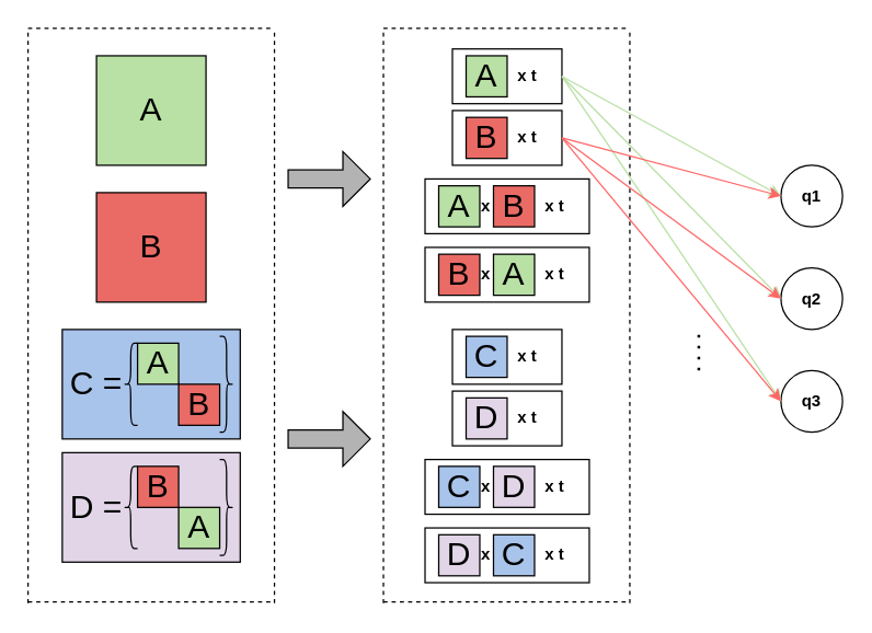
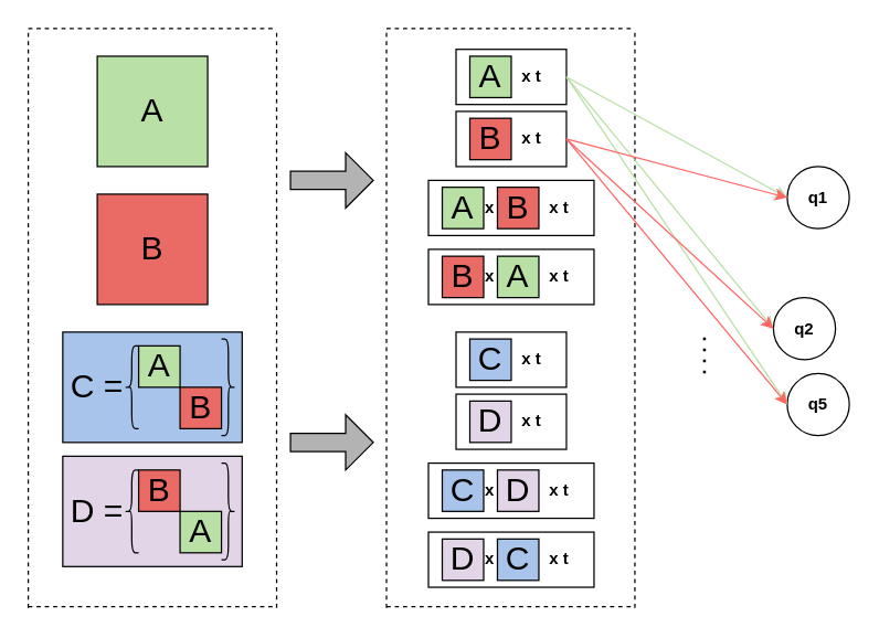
- <mxCell id="43" value="&lt;b&gt;q2&lt;/b&gt;" style="ellipse;whiteSpace=wrap;html=1;aspect=fixed;" vertex="1" parent="1"><mxGeometry x="570" y="195" width="45" height="45" as="geometry" /></mxCell>
+ <mxCell id="43" value="&lt;b&gt;q2&lt;/b&gt;" style="ellipse;whiteSpace=wrap;html=1;aspect=fixed;" vertex="1" parent="1"><mxGeometry x="560" y="215" width="45" height="45" as="geometry" /></mxCell>
- <mxCell id="44" value="&lt;b&gt;q3&lt;/b&gt;" style="ellipse;whiteSpace=wrap;html=1;aspect=fixed;" vertex="1" parent="1"><mxGeometry x="570" y="270" width="45" height="45" as="geometry" /></mxCell>
+ <mxCell id="44" value="&lt;b&gt;q5&lt;/b&gt;" style="ellipse;whiteSpace=wrap;html=1;aspect=fixed;" vertex="1" parent="1"><mxGeometry x="570" y="270" width="45" height="45" as="geometry" /></mxCell>
